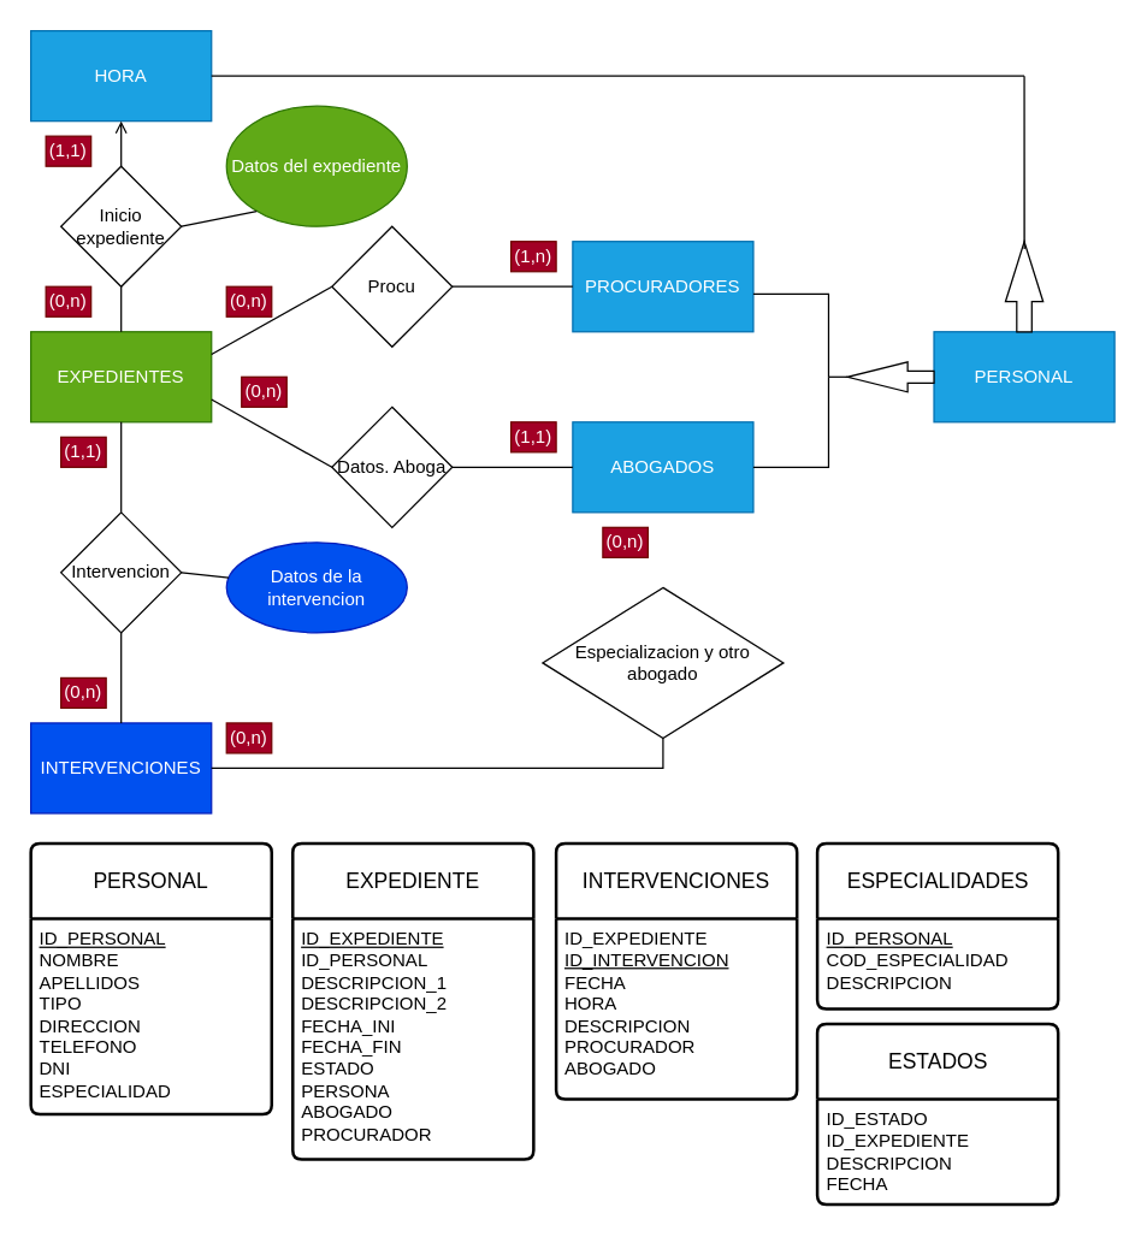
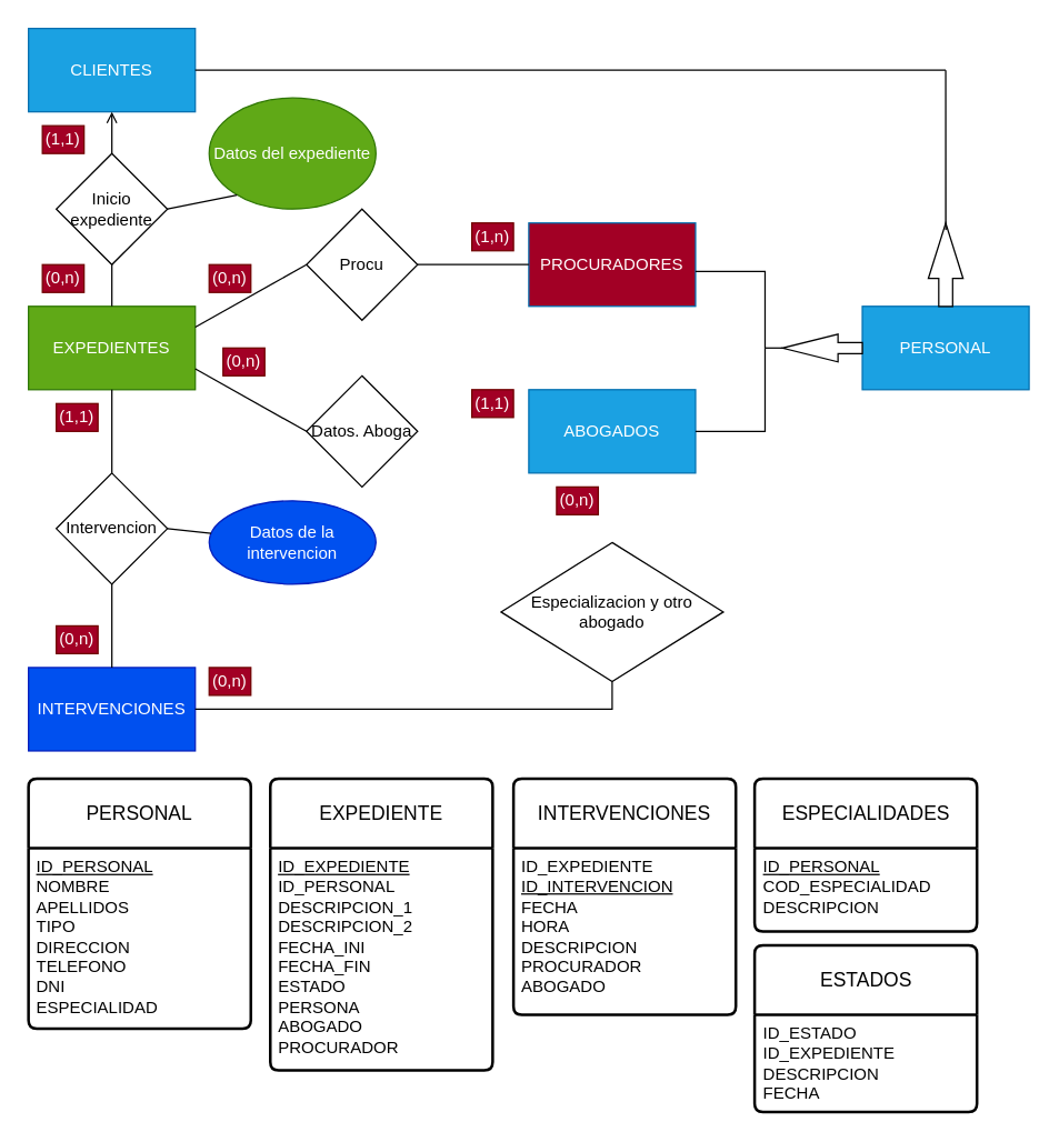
- <mxCell id="3" value="HORA" style="rounded=0;whiteSpace=wrap;html=1;fillColor=#1ba1e2;fontColor=#ffffff;strokeColor=#006EAF;" vertex="1" parent="1"><mxGeometry x="20" y="20" width="120" height="60" as="geometry" /></mxCell>
+ <mxCell id="3" value="CLIENTES" style="rounded=0;whiteSpace=wrap;html=1;fillColor=#1ba1e2;fontColor=#ffffff;strokeColor=#006EAF;" vertex="1" parent="1"><mxGeometry x="20" y="20" width="120" height="60" as="geometry" /></mxCell>
- <mxCell id="4" value="PROCURADORES" style="rounded=0;whiteSpace=wrap;html=1;fillColor=#1ba1e2;fontColor=#ffffff;strokeColor=#006EAF;" vertex="1" parent="1"><mxGeometry x="380" y="160" width="120" height="60" as="geometry" /></mxCell>
+ <mxCell id="4" value="PROCURADORES" style="rounded=0;whiteSpace=wrap;html=1;fillColor=#a20025;fontColor=#ffffff;strokeColor=#006EAF;" vertex="1" parent="1"><mxGeometry x="380" y="160" width="120" height="60" as="geometry" /></mxCell>
- <mxCell id="14" value="" style="endArrow=none;html=1;rounded=0;entryX=0;entryY=0.5;entryDx=0;entryDy=0;exitX=1;exitY=0.5;exitDx=0;exitDy=0;" edge="1" parent="1" source="11" target="5"><mxGeometry width="50" height="50" relative="1" as="geometry"><mxPoint x="330" y="510" as="sourcePoint" /><mxPoint x="380" y="460" as="targetPoint" /></mxGeometry></mxCell>
